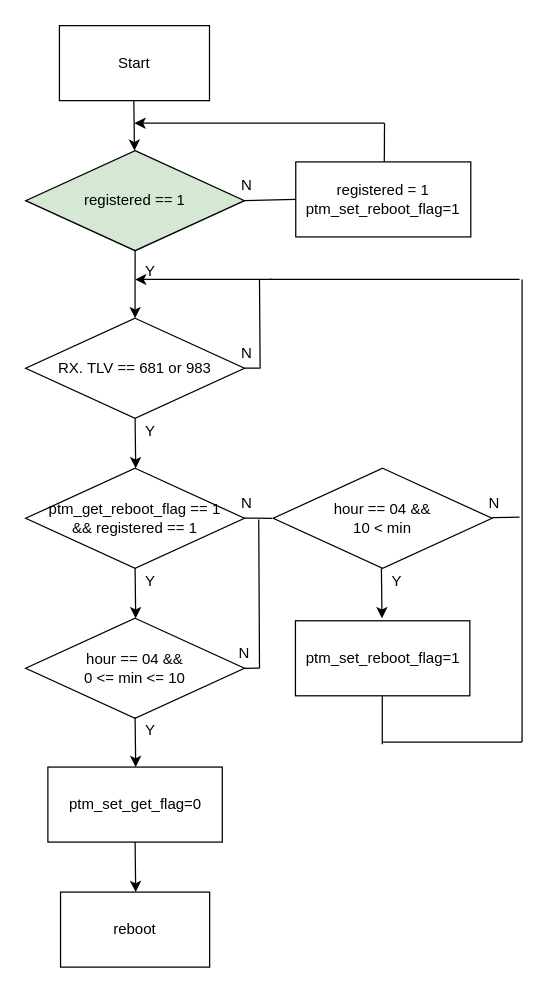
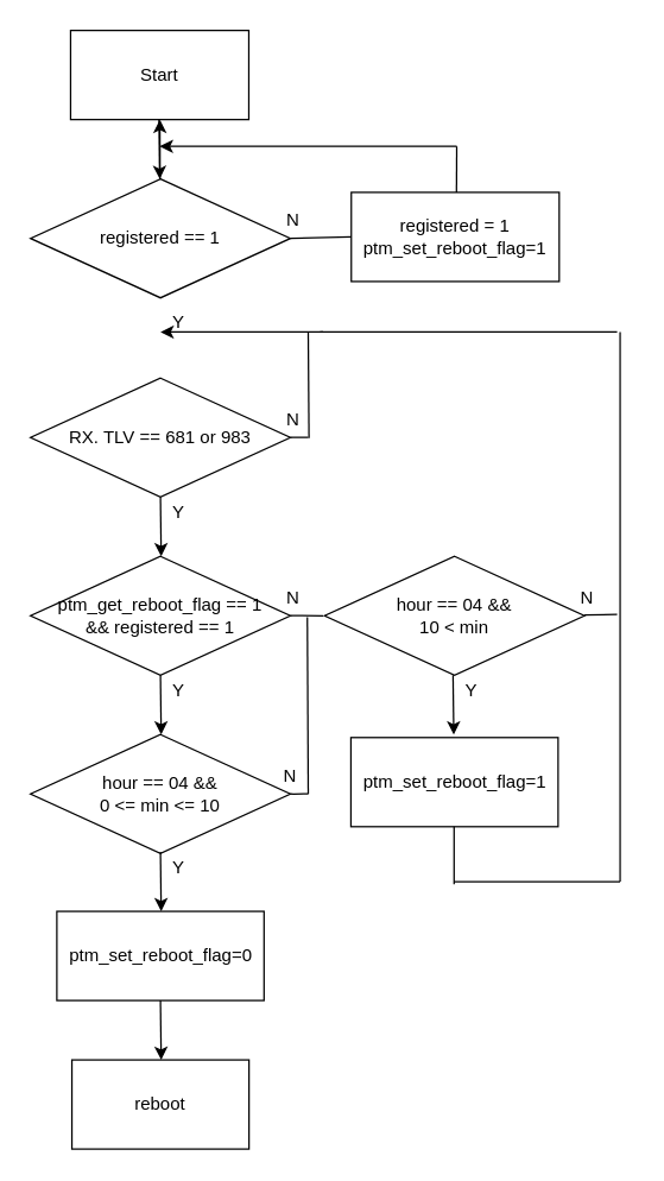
- <mxCell id="37" value="registered == 1" style="rhombus;whiteSpace=wrap;html=1;fillColor=#d5e8d4;" parent="1" vertex="1"><mxGeometry x="20.01" y="120" width="175" height="80" as="geometry" /></mxCell>
+ <mxCell id="37" value="registered == 1" style="rhombus;whiteSpace=wrap;html=1;" parent="1" vertex="1"><mxGeometry x="20.01" y="120" width="175" height="80" as="geometry" /></mxCell>
- <mxCell id="11" value="" style="endArrow=classic;html=1;rounded=0;exitX=0.5;exitY=1;exitDx=0;exitDy=0;entryX=0.5;entryY=0;entryDx=0;entryDy=0;" parent="1" source="37" target="3" edge="1"><mxGeometry width="50" height="50" relative="1" as="geometry"><mxPoint x="107.5" y="269" as="sourcePoint" /><mxPoint x="108" y="270" as="targetPoint" /></mxGeometry></mxCell>
+ <mxCell id="11" value="" style="endArrow=classic;html=1;rounded=0;exitX=0.5;exitY=1;exitDx=0;exitDy=0;" parent="1" source="37" target="2" edge="1"><mxGeometry width="50" height="50" relative="1" as="geometry"><mxPoint x="107.5" y="269" as="sourcePoint" /><mxPoint x="108" y="270" as="targetPoint" /></mxGeometry></mxCell>
- <mxCell id="16" value="ptm_set_get_flag=0" style="rounded=0;whiteSpace=wrap;html=1;" parent="1" vertex="1"><mxGeometry x="37.75" y="613" width="139.5" height="60" as="geometry" /></mxCell>
+ <mxCell id="16" value="ptm_set_reboot_flag=0" style="rounded=0;whiteSpace=wrap;html=1;" parent="1" vertex="1"><mxGeometry x="37.75" y="613" width="139.5" height="60" as="geometry" /></mxCell>
